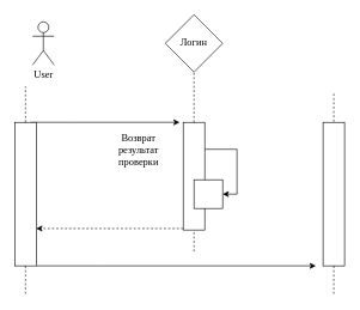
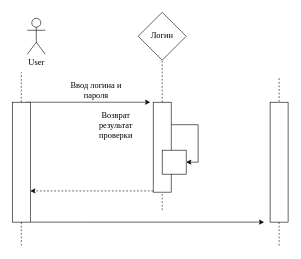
+ <mxCell id="15" value="Ввод логина и пароля&lt;br&gt;" parent="1" style="text;html=1;strokeColor=none;fillColor=none;align=center;verticalAlign=middle;whiteSpace=wrap;rounded=0;fontFamily=Times New Roman;fontSize=14;" vertex="1"><mxGeometry as="geometry" width="100" height="20" x="110" y="140" /></mxCell>
